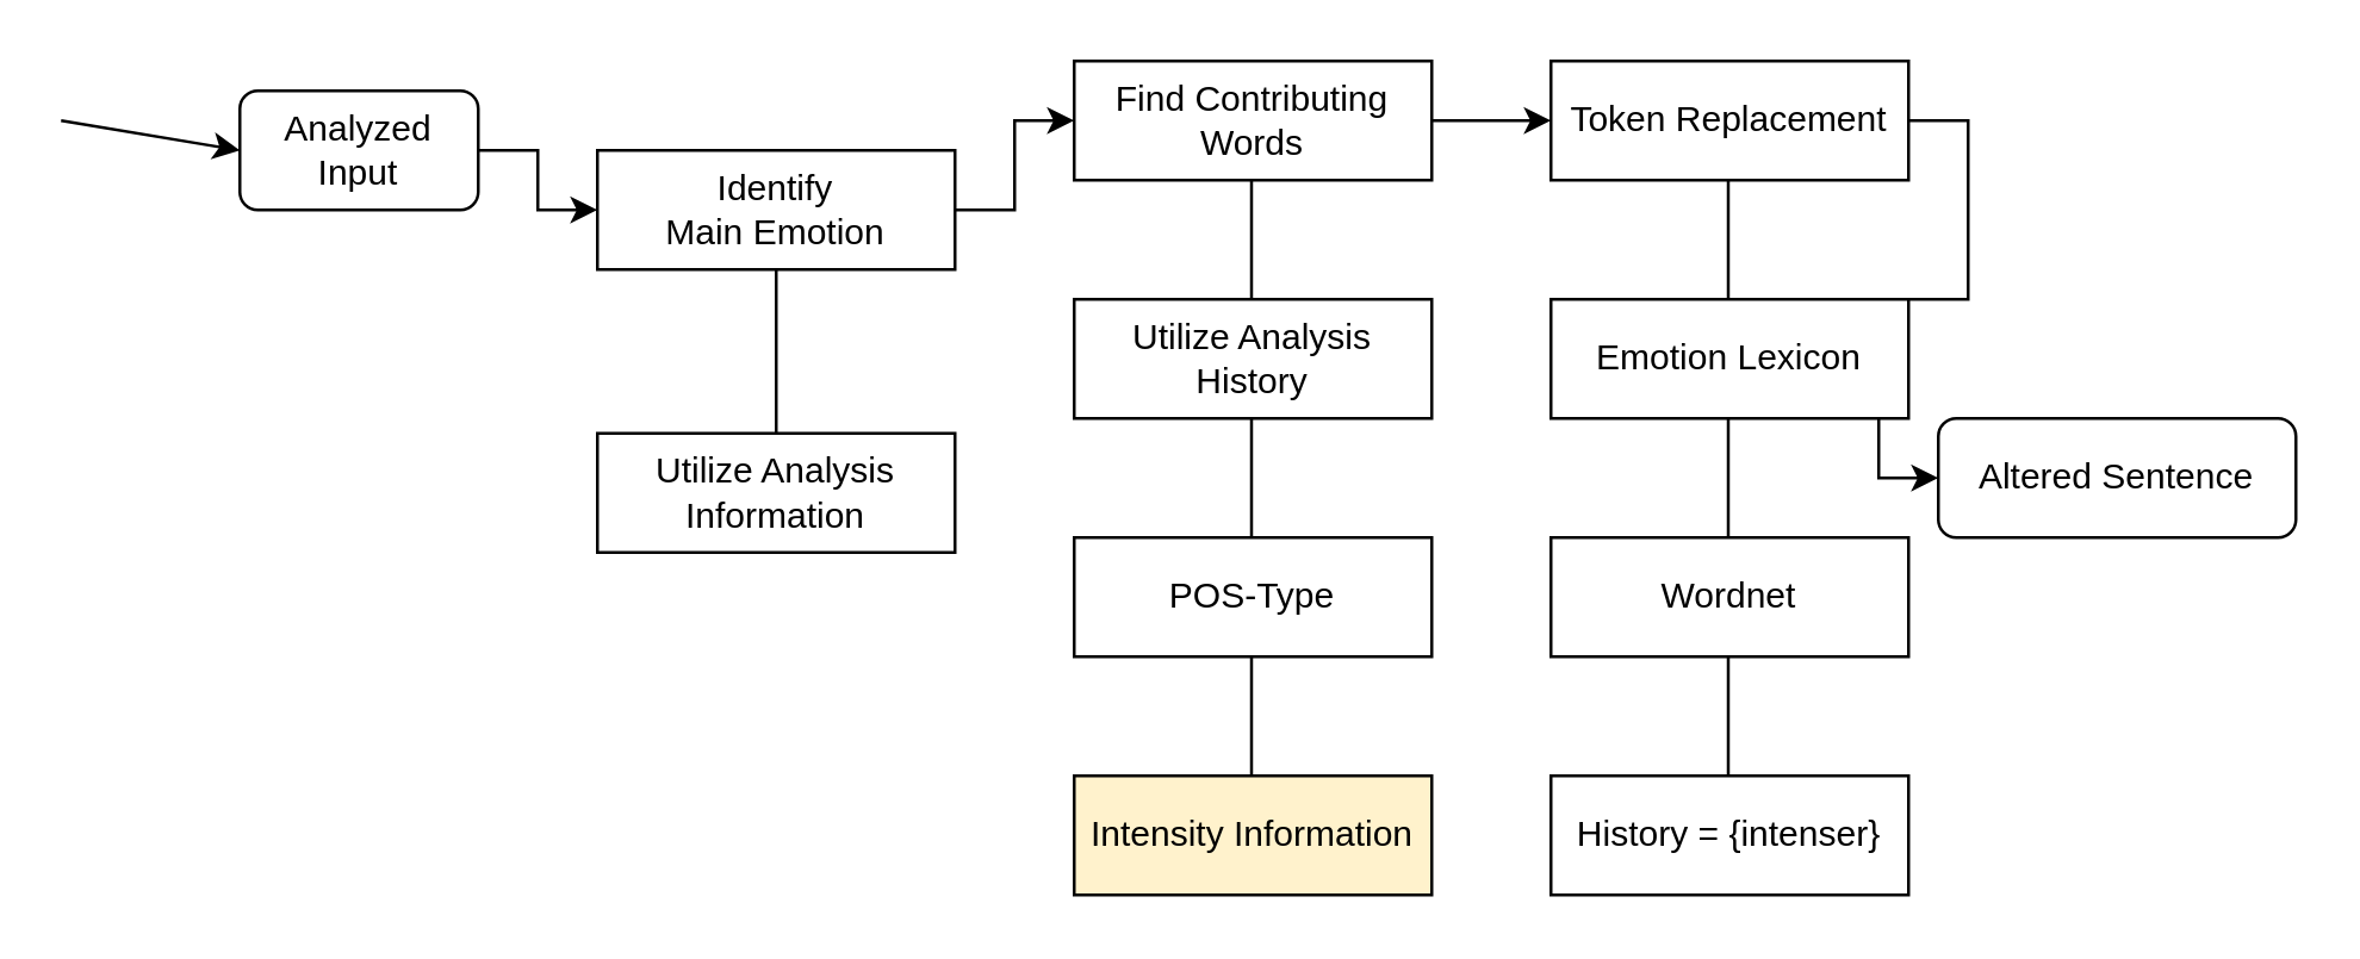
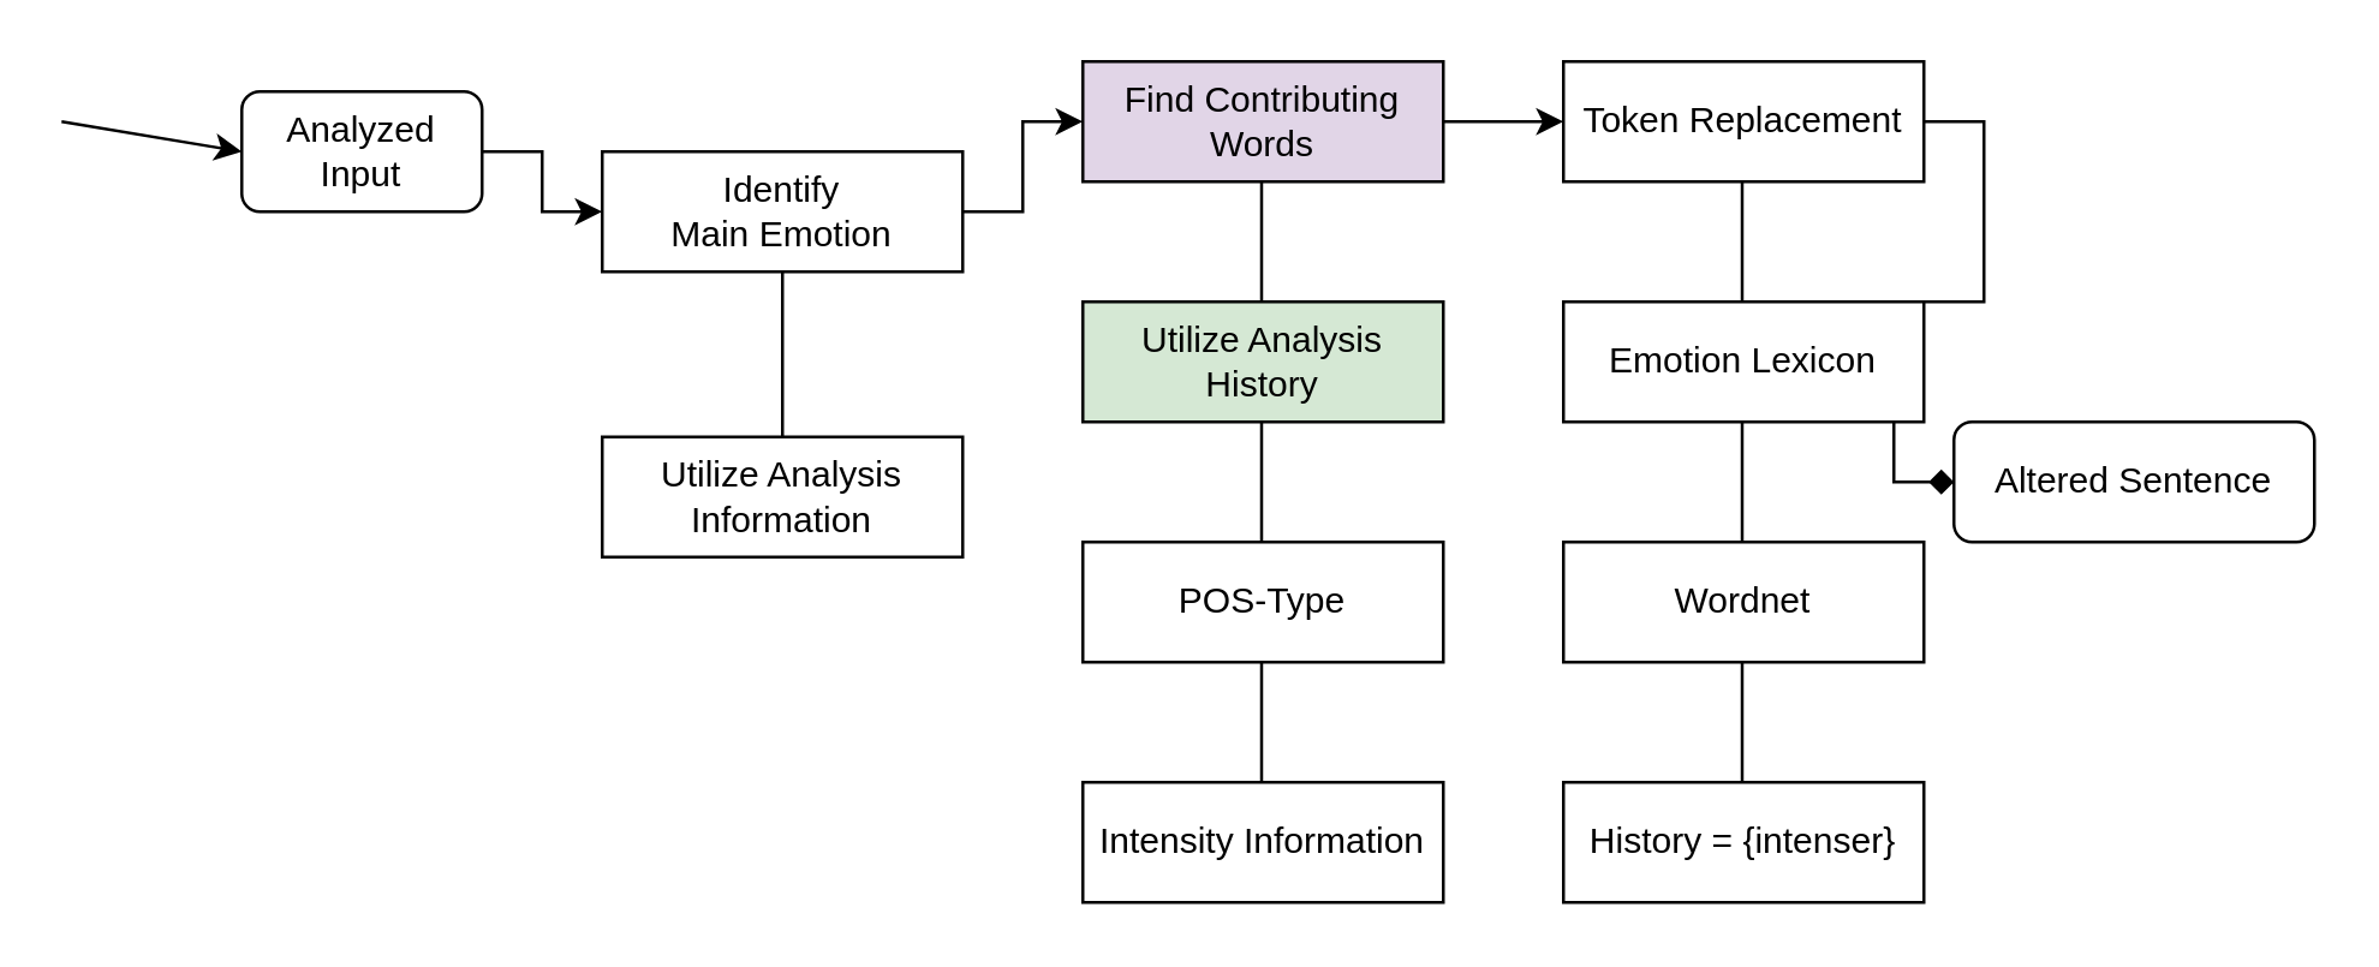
- <mxCell id="8" value="Find Contributing Words" style="rounded=0;whiteSpace=wrap;html=1;" parent="1" vertex="1"><mxGeometry x="360" y="20" width="120" height="40" as="geometry" /></mxCell>
+ <mxCell id="8" value="Find Contributing Words" style="rounded=0;whiteSpace=wrap;html=1;fillColor=#e1d5e7;" parent="1" vertex="1"><mxGeometry x="360" y="20" width="120" height="40" as="geometry" /></mxCell>
- <mxCell id="9" value="Utilize Analysis History" style="rounded=0;whiteSpace=wrap;html=1;" parent="1" vertex="1"><mxGeometry x="360" y="100" width="120" height="40" as="geometry" /></mxCell>
+ <mxCell id="9" value="Utilize Analysis History" style="rounded=0;whiteSpace=wrap;html=1;fillColor=#d5e8d4;" parent="1" vertex="1"><mxGeometry x="360" y="100" width="120" height="40" as="geometry" /></mxCell>
- <mxCell id="12" style="edgeStyle=orthogonalEdgeStyle;rounded=0;orthogonalLoop=1;jettySize=auto;html=1;exitX=1;exitY=0.5;exitDx=0;exitDy=0;entryX=0;entryY=0.5;entryDx=0;entryDy=0;" parent="1" source="13" target="17" edge="1"><mxGeometry relative="1" as="geometry" /></mxCell>
+ <mxCell id="12" style="edgeStyle=orthogonalEdgeStyle;rounded=0;orthogonalLoop=1;jettySize=auto;html=1;exitX=1;exitY=0.5;exitDx=0;exitDy=0;entryX=0;entryY=0.5;entryDx=0;entryDy=0;endArrow=diamond;" parent="1" source="13" target="17" edge="1"><mxGeometry relative="1" as="geometry" /></mxCell>
- <mxCell id="11" value="Intensity Information" style="rounded=0;whiteSpace=wrap;html=1;fillColor=#fff2cc;" parent="1" vertex="1"><mxGeometry x="360" y="260" width="120" height="40" as="geometry" /></mxCell>
+ <mxCell id="11" value="Intensity Information" style="rounded=0;whiteSpace=wrap;html=1;" parent="1" vertex="1"><mxGeometry x="360" y="260" width="120" height="40" as="geometry" /></mxCell>
